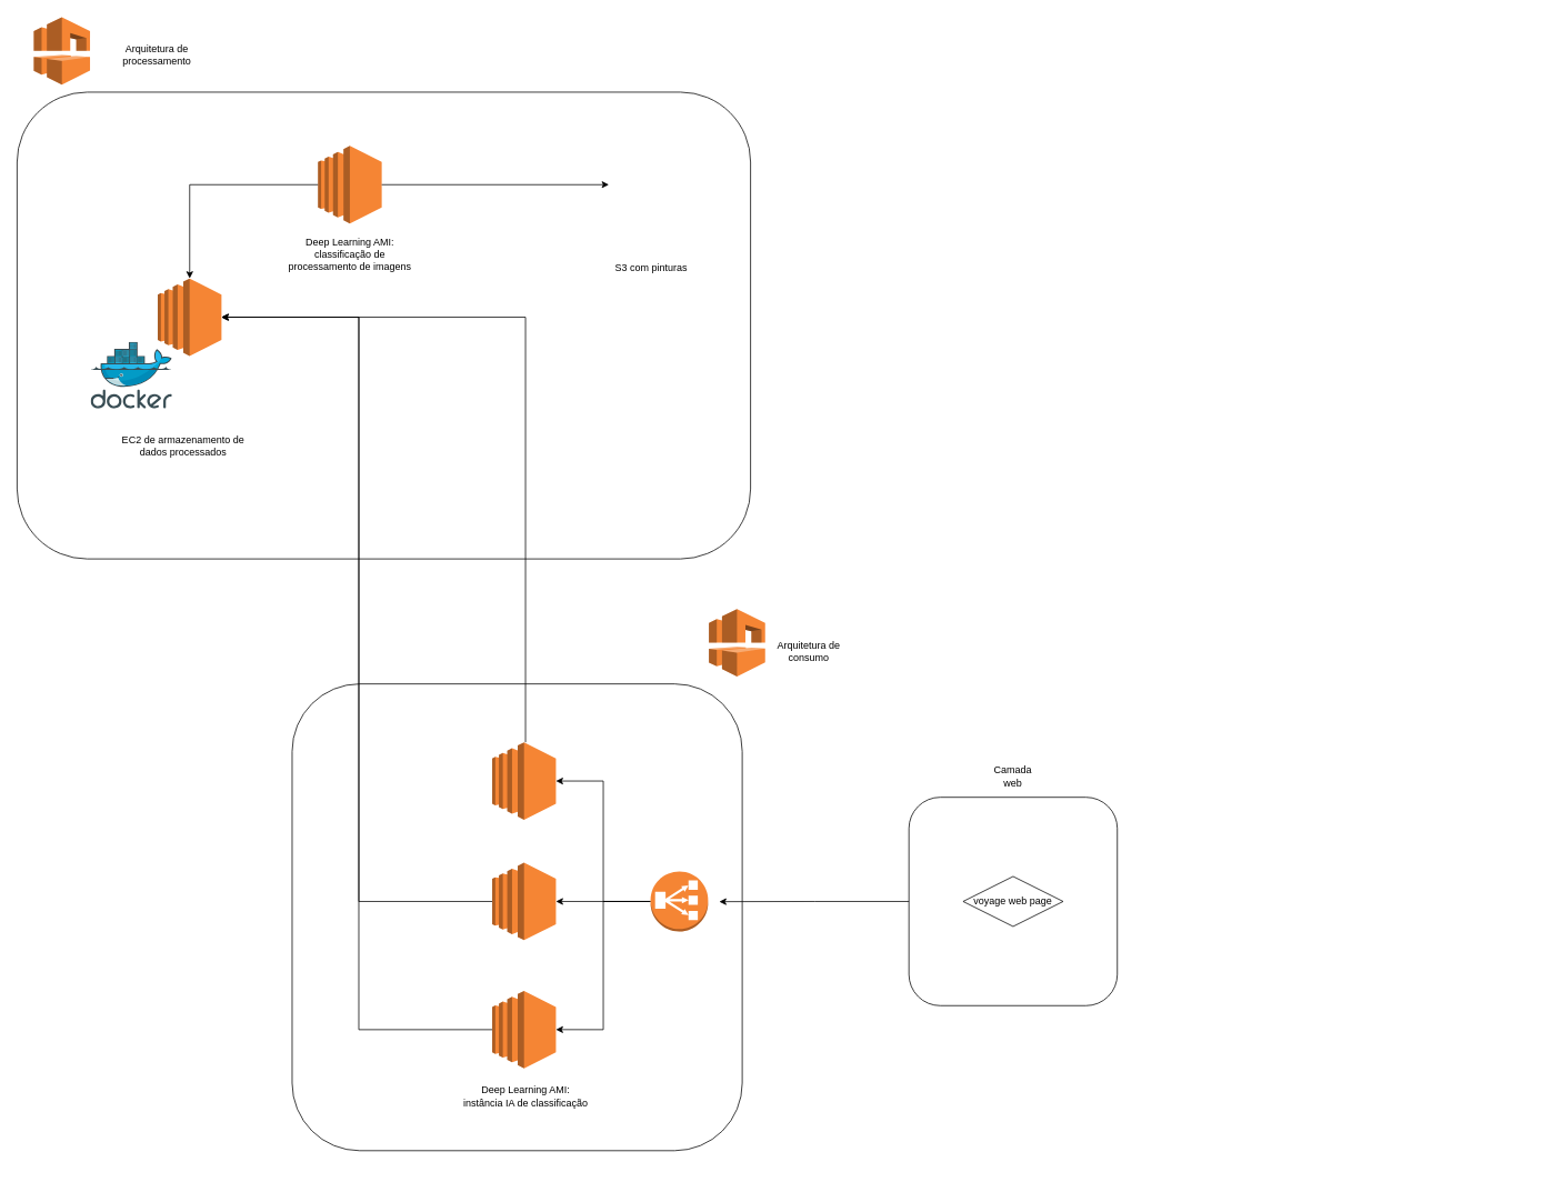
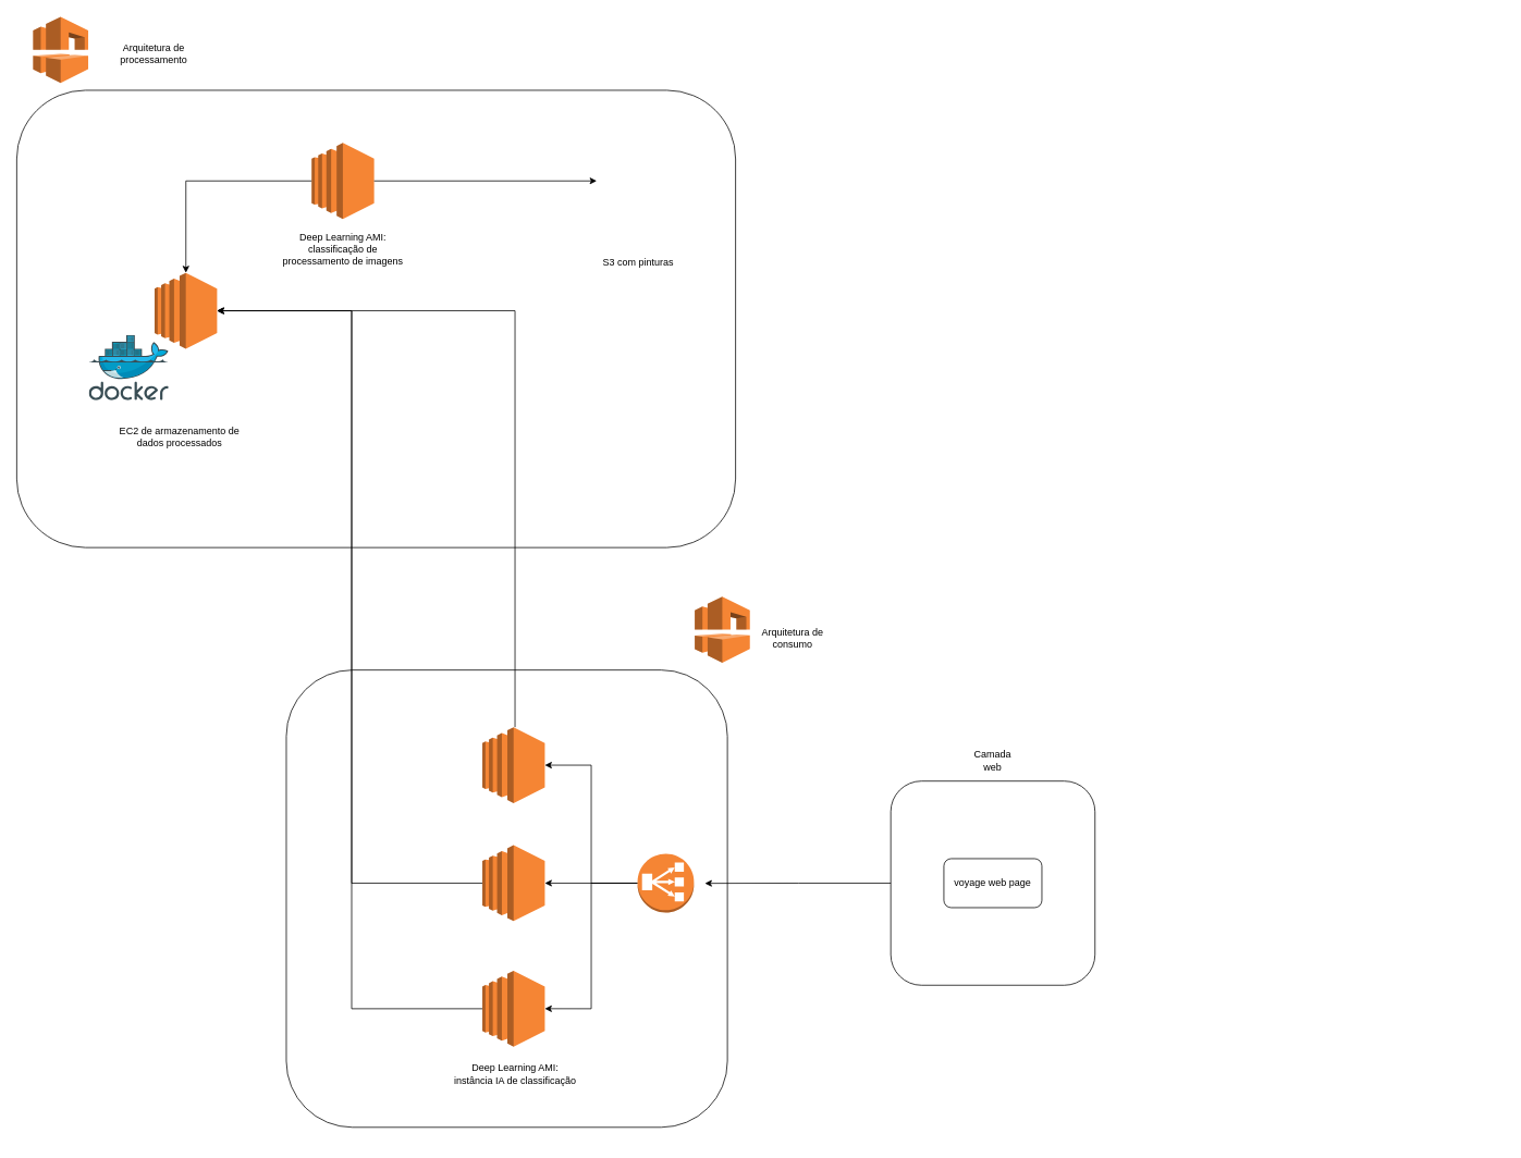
- <mxCell id="19" value="voyage web page" style="rhombus;whiteSpace=wrap;html=1;" vertex="1" parent="18"><mxGeometry x="175" y="335.5" width="120" height="60" as="geometry" /></mxCell>
+ <mxCell id="19" value="voyage web page" style="rounded=1;whiteSpace=wrap;html=1;" vertex="1" parent="18"><mxGeometry x="175" y="335.5" width="120" height="60" as="geometry" /></mxCell>
